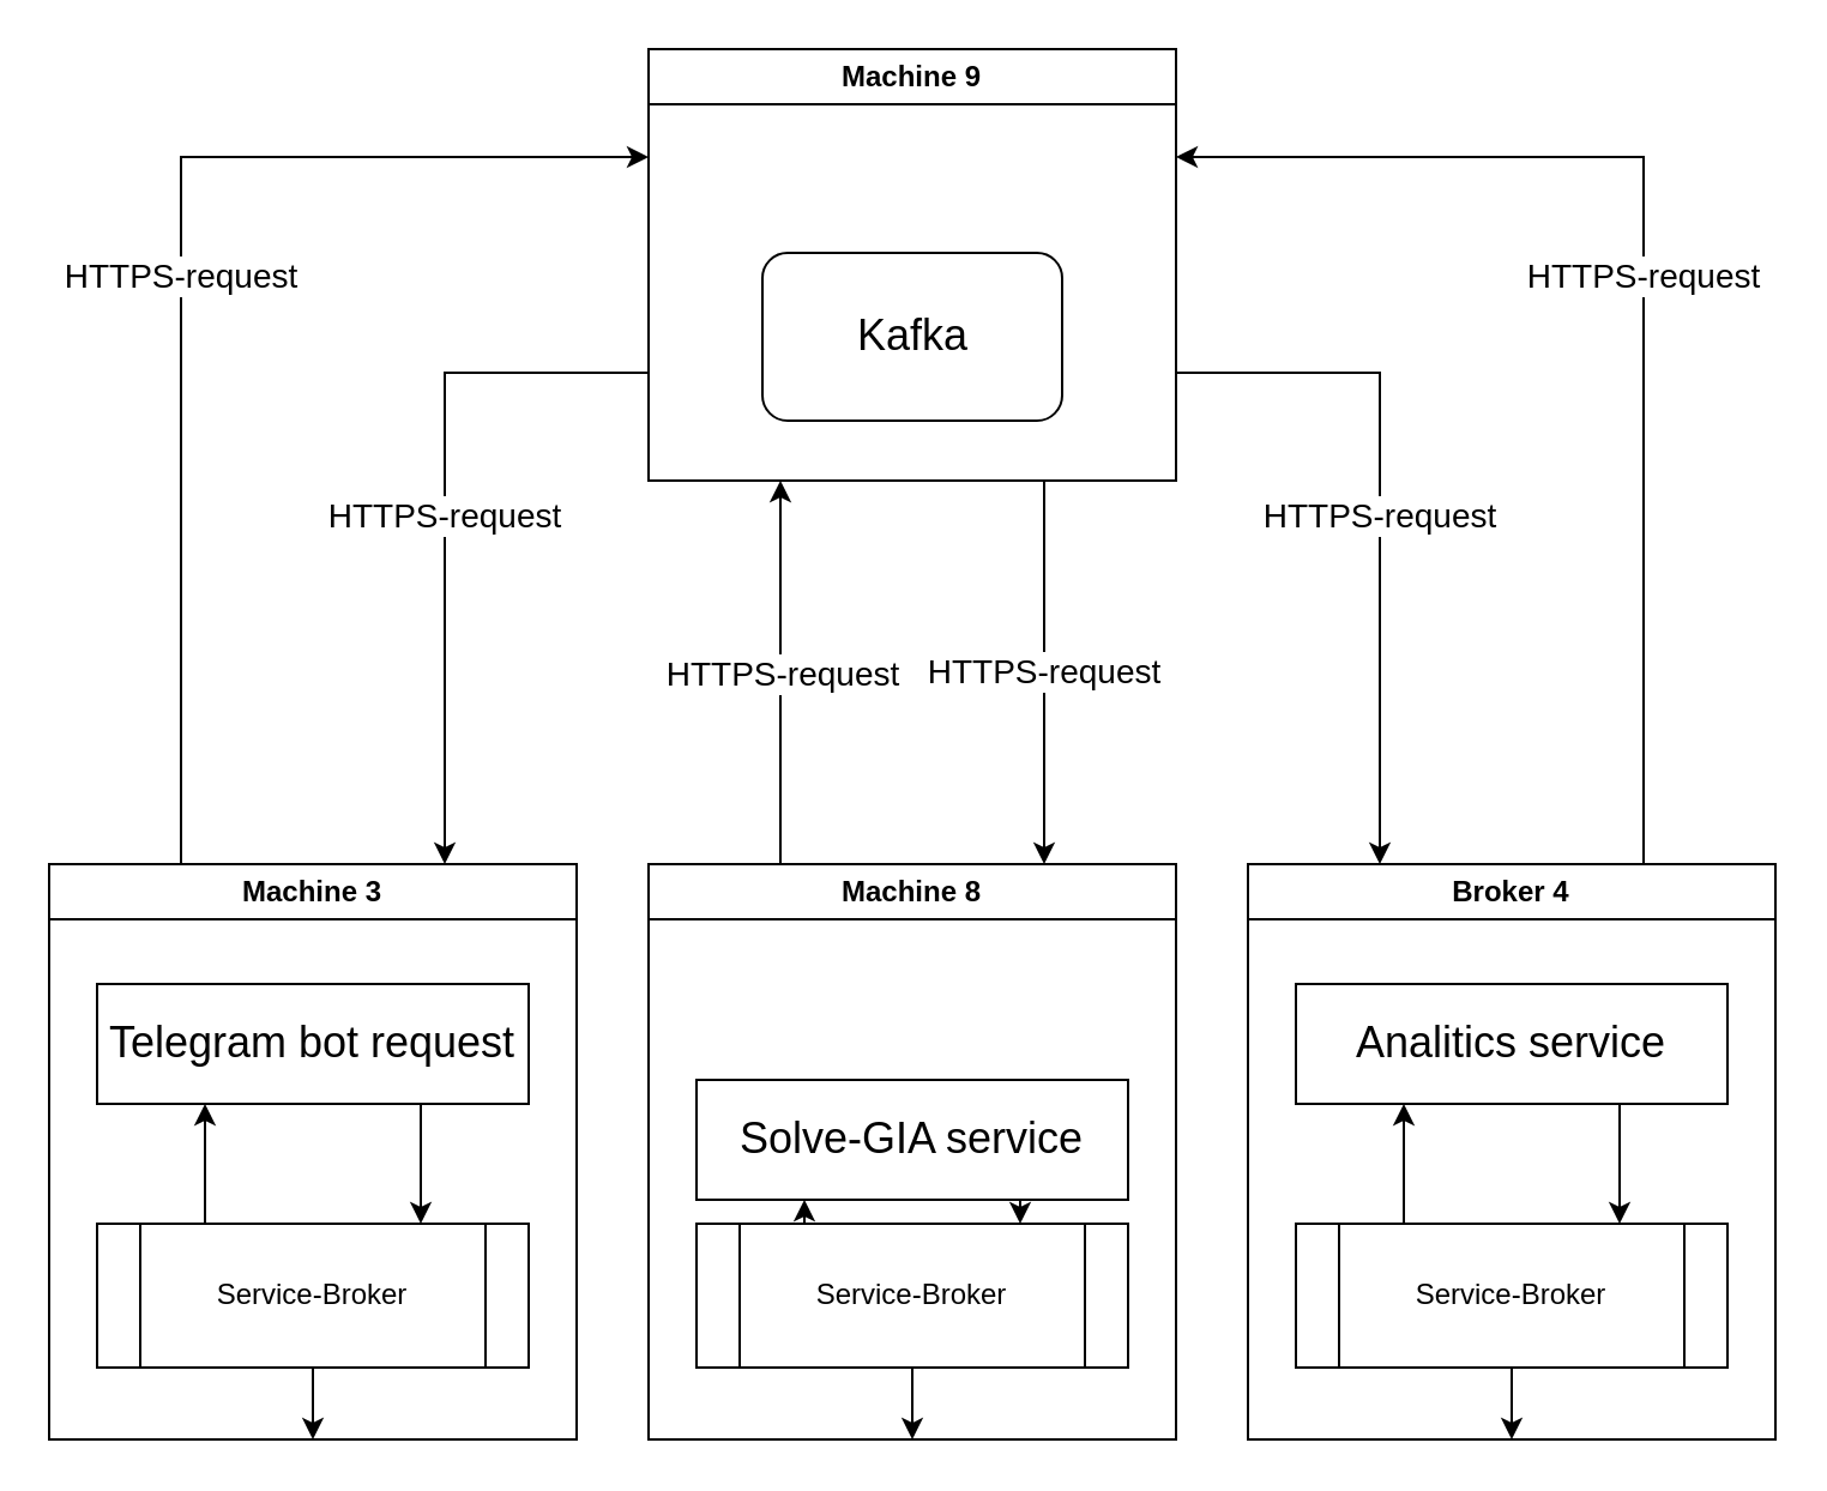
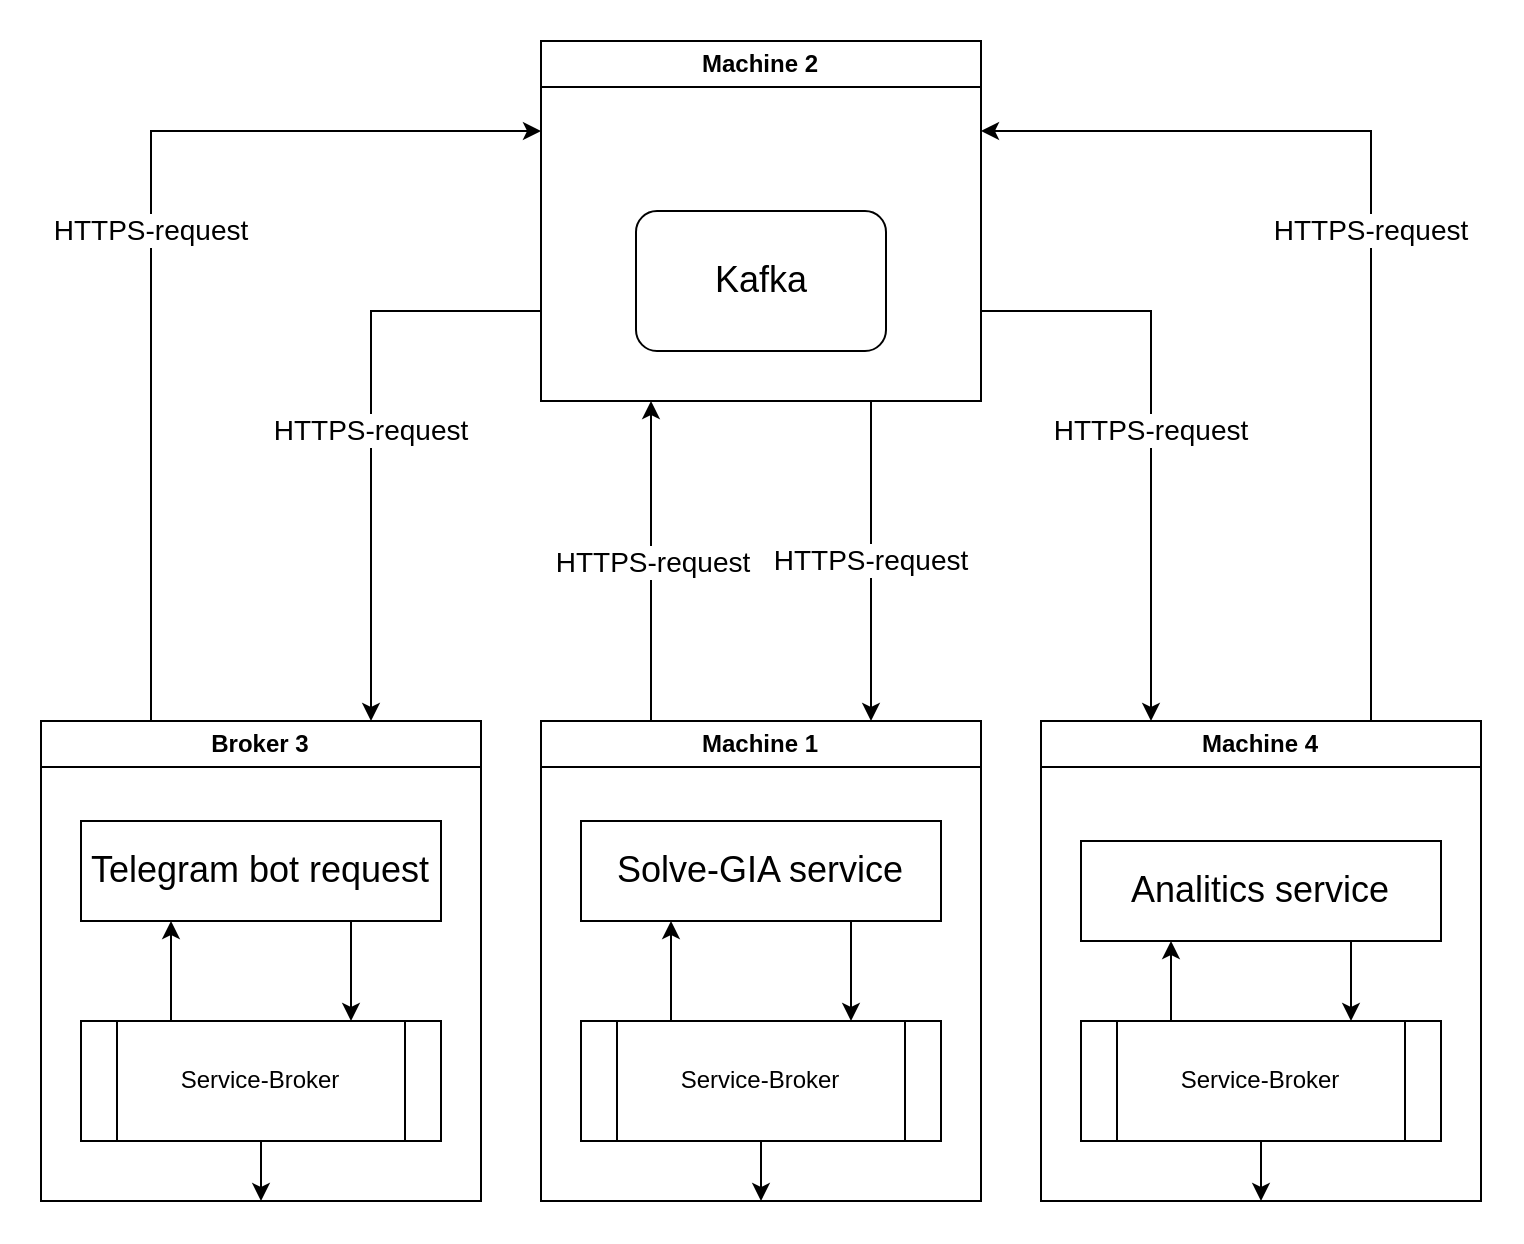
- <mxCell id="5" value="Machine 9" style="swimlane;whiteSpace=wrap;html=1;" vertex="1" parent="1"><mxGeometry x="270" y="20" width="220" height="180" as="geometry" /></mxCell>
+ <mxCell id="5" value="Machine 2" style="swimlane;whiteSpace=wrap;html=1;" vertex="1" parent="1"><mxGeometry x="270" y="20" width="220" height="180" as="geometry" /></mxCell>
- <mxCell id="14" value="Machine 3" style="swimlane;whiteSpace=wrap;html=1;" vertex="1" parent="1"><mxGeometry x="20" y="360" width="220" height="240" as="geometry" /></mxCell>
+ <mxCell id="14" value="Broker 3" style="swimlane;whiteSpace=wrap;html=1;" vertex="1" parent="1"><mxGeometry x="20" y="360" width="220" height="240" as="geometry" /></mxCell>
- <mxCell id="7" value="Machine 8" style="swimlane;whiteSpace=wrap;html=1;" vertex="1" parent="1"><mxGeometry x="270" y="360" width="220" height="240" as="geometry" /></mxCell>
+ <mxCell id="7" value="Machine 1" style="swimlane;whiteSpace=wrap;html=1;" vertex="1" parent="1"><mxGeometry x="270" y="360" width="220" height="240" as="geometry" /></mxCell>
- <mxCell id="21" value="Broker 4" style="swimlane;whiteSpace=wrap;html=1;" vertex="1" parent="1"><mxGeometry x="520" y="360" width="220" height="240" as="geometry" /></mxCell>
+ <mxCell id="21" value="Machine 4" style="swimlane;whiteSpace=wrap;html=1;" vertex="1" parent="1"><mxGeometry x="520" y="360" width="220" height="240" as="geometry" /></mxCell>
- <mxCell id="23" value="&lt;span style=&quot;font-size: 18px;&quot;&gt;Analitics service&lt;/span&gt;" style="rounded=0;whiteSpace=wrap;html=1;" vertex="1" parent="21"><mxGeometry x="20" y="50" width="180" height="50" as="geometry" /></mxCell>
+ <mxCell id="23" value="&lt;span style=&quot;font-size: 18px;&quot;&gt;Analitics service&lt;/span&gt;" style="rounded=0;whiteSpace=wrap;html=1;" vertex="1" parent="21"><mxGeometry x="20" y="60" width="180" height="50" as="geometry" /></mxCell>
- <mxCell id="9" value="&lt;font style=&quot;font-size: 18px;&quot;&gt;Solve-GIA service&lt;/font&gt;" style="rounded=0;whiteSpace=wrap;html=1;" vertex="1" parent="7"><mxGeometry x="20" y="90" width="180" height="50" as="geometry" /></mxCell>
+ <mxCell id="9" value="&lt;font style=&quot;font-size: 18px;&quot;&gt;Solve-GIA service&lt;/font&gt;" style="rounded=0;whiteSpace=wrap;html=1;" vertex="1" parent="7"><mxGeometry x="20" y="50" width="180" height="50" as="geometry" /></mxCell>
